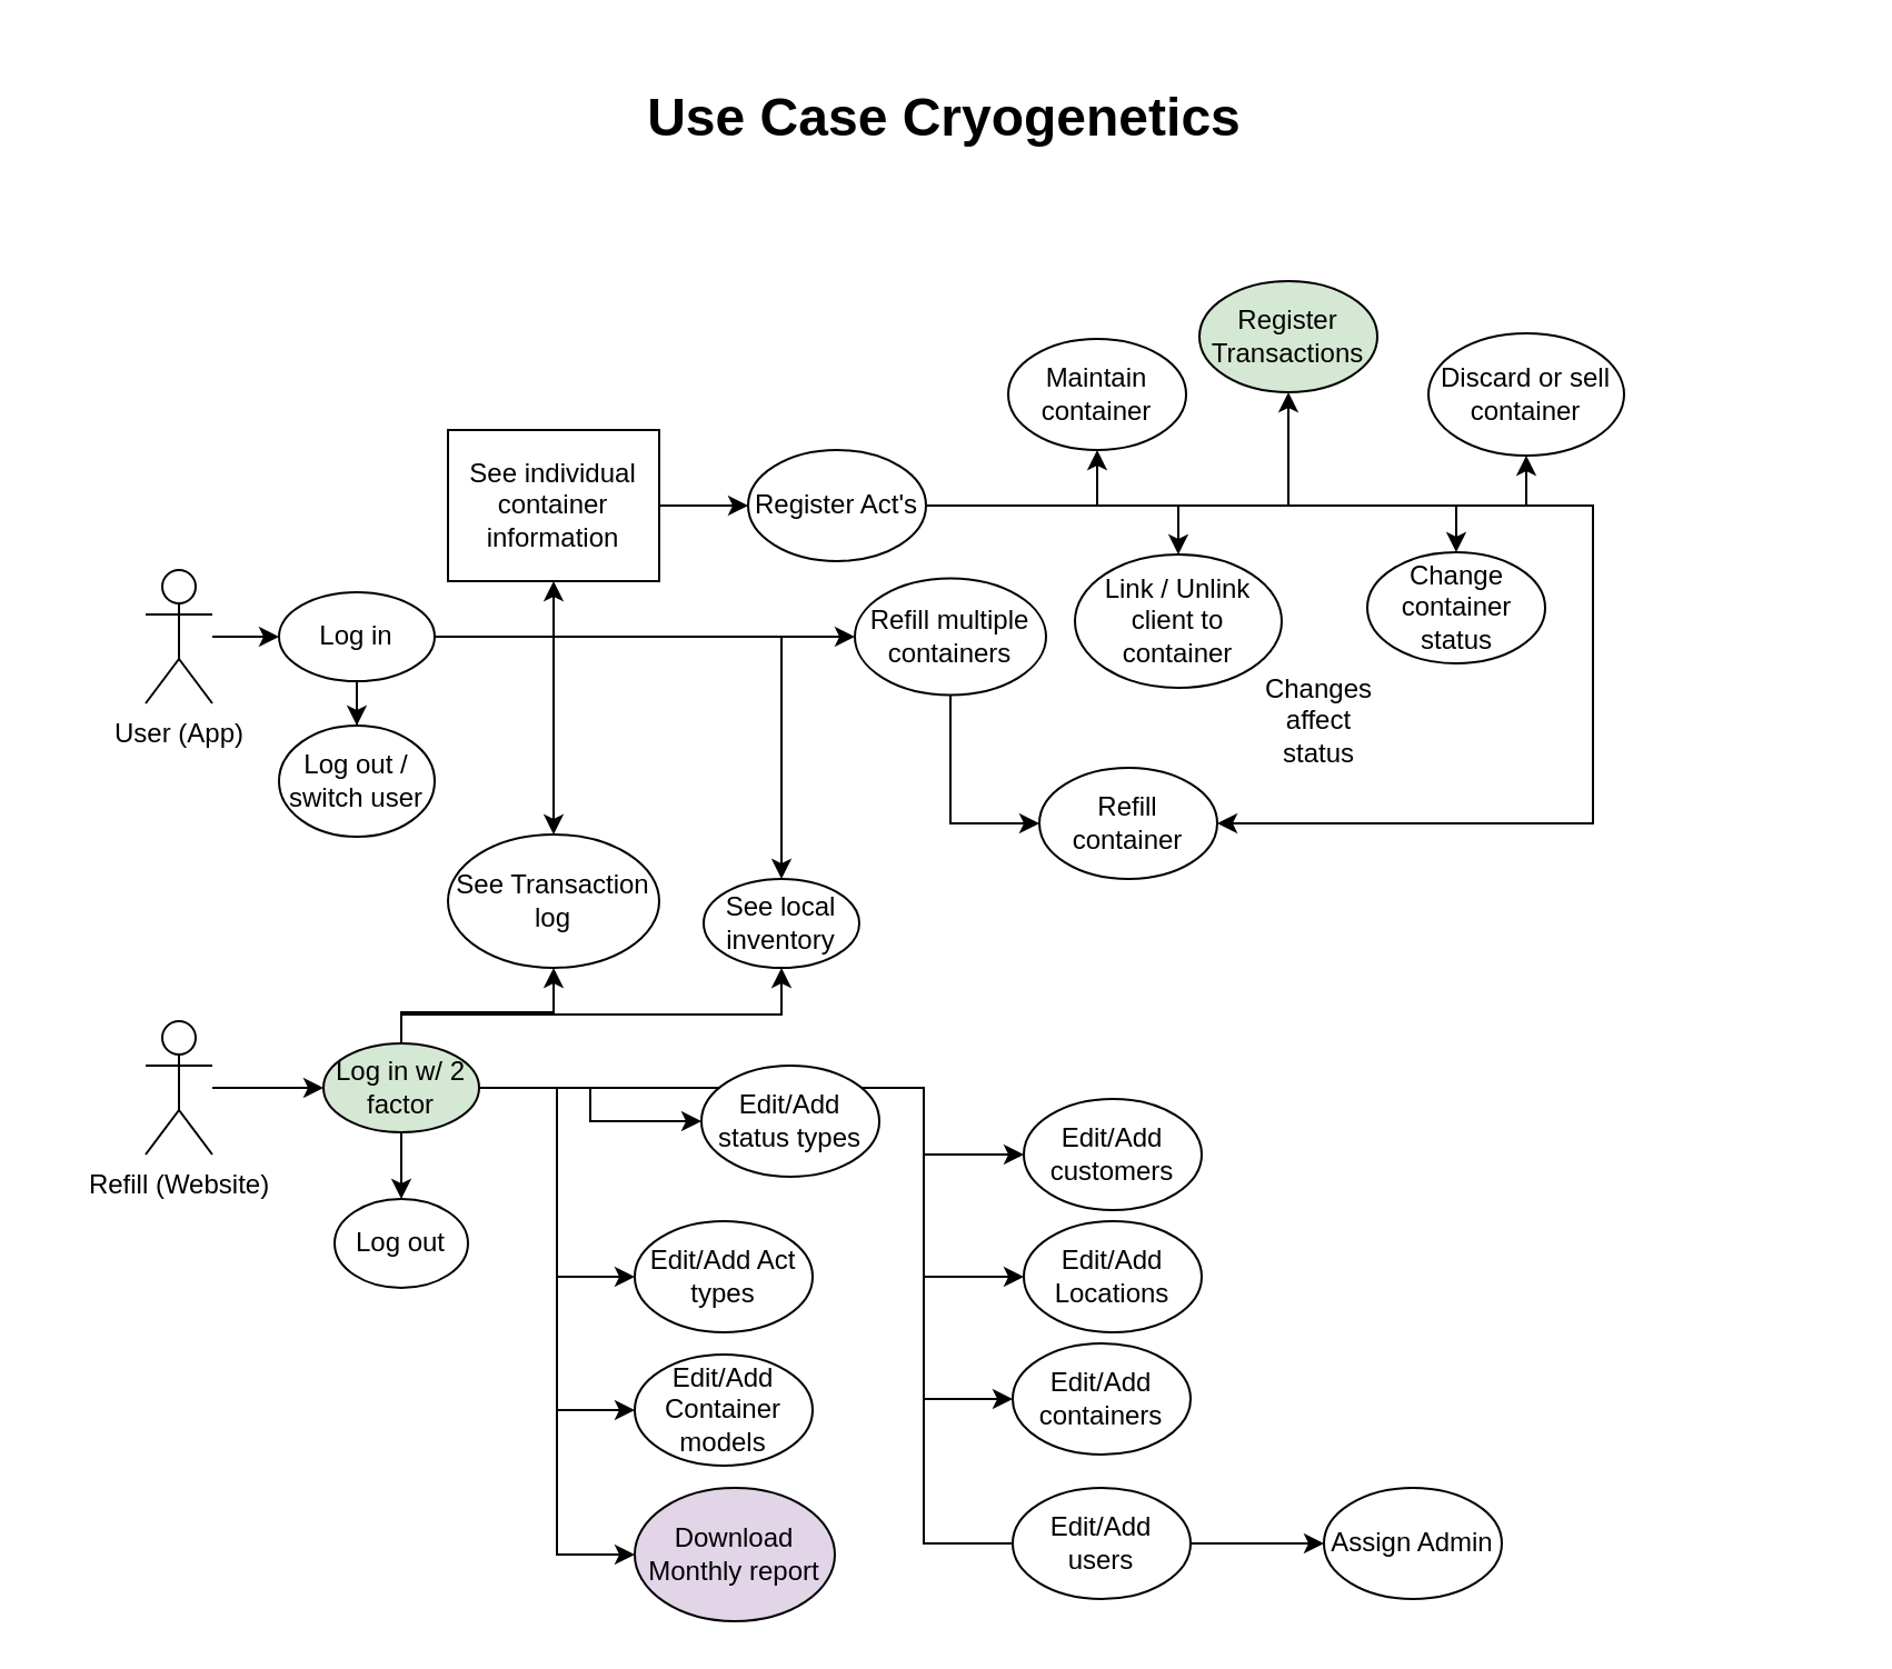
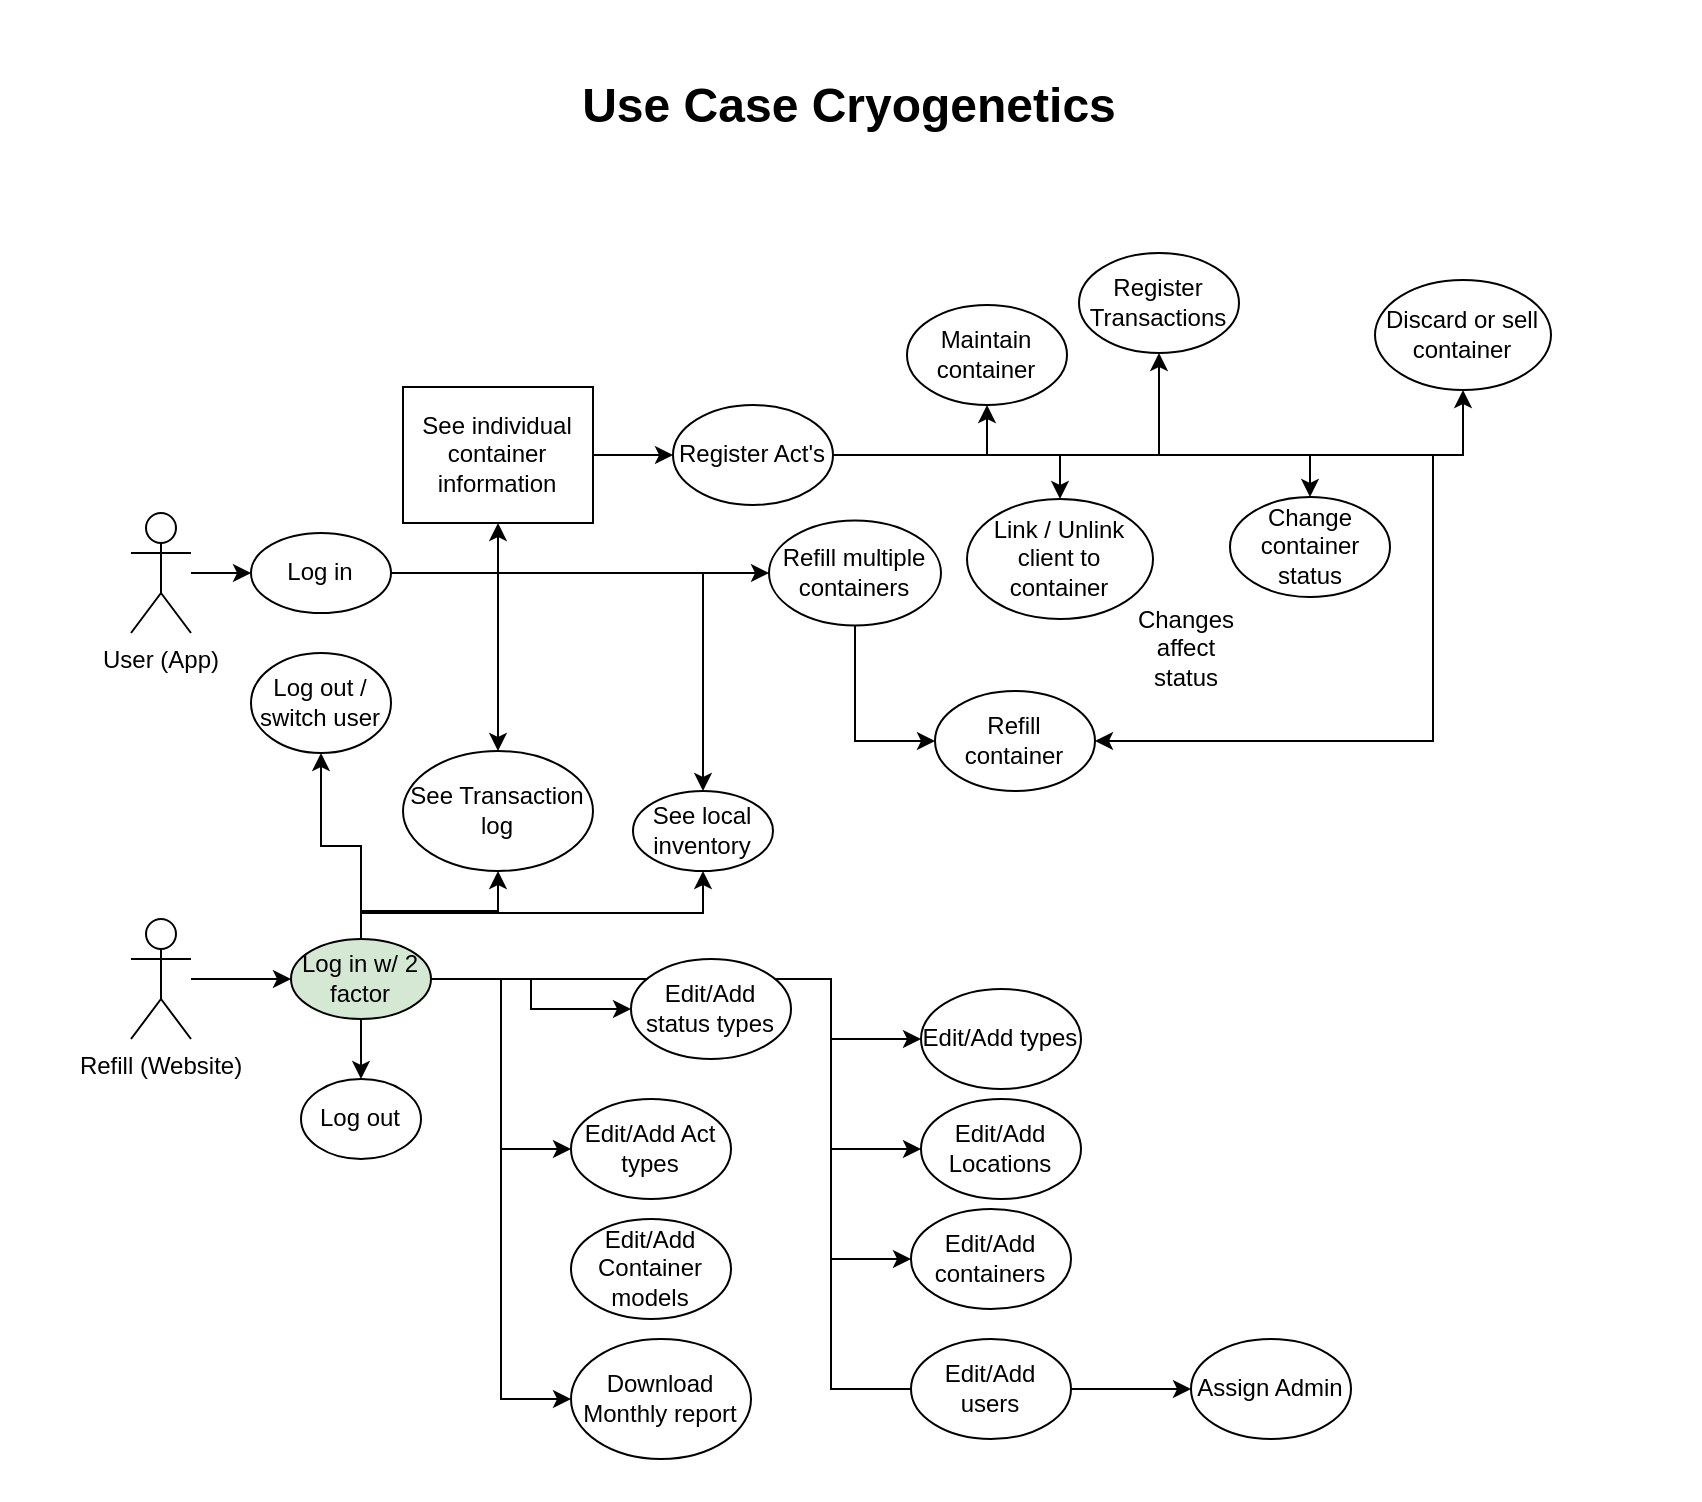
- <mxCell id="49" value="Register Transactions" style="ellipse;whiteSpace=wrap;html=1;rounded=0;fillColor=#d5e8d4;" parent="1" vertex="1"><mxGeometry x="539" y="126" width="80" height="50" as="geometry" /></mxCell>
+ <mxCell id="49" value="Register Transactions" style="ellipse;whiteSpace=wrap;html=1;rounded=0;" parent="1" vertex="1"><mxGeometry x="539" y="126" width="80" height="50" as="geometry" /></mxCell>
- <mxCell id="47" value="Discard or sell container" style="ellipse;whiteSpace=wrap;html=1;rounded=0;" parent="1" vertex="1"><mxGeometry x="642" y="149.5" width="88" height="55" as="geometry" /></mxCell>
+ <mxCell id="47" value="Discard or sell container" style="ellipse;whiteSpace=wrap;html=1;rounded=0;" parent="1" vertex="1"><mxGeometry x="687" y="139.5" width="88" height="55" as="geometry" /></mxCell>
- <mxCell id="4" style="edgeStyle=orthogonalEdgeStyle;rounded=0;orthogonalLoop=1;jettySize=auto;html=1;entryX=0.5;entryY=0;entryDx=0;entryDy=0;" parent="1" source="9" target="41" edge="1"><mxGeometry relative="1" as="geometry" /></mxCell>
- <mxCell id="40" value="Edit/Add customers" style="ellipse;whiteSpace=wrap;html=1;rounded=0;" parent="1" vertex="1"><mxGeometry x="460" y="494" width="80" height="50" as="geometry" /></mxCell>
+ <mxCell id="40" value="Edit/Add types" style="ellipse;whiteSpace=wrap;html=1;rounded=0;" parent="1" vertex="1"><mxGeometry x="460" y="494" width="80" height="50" as="geometry" /></mxCell>
- <mxCell id="22" style="edgeStyle=orthogonalEdgeStyle;rounded=0;orthogonalLoop=1;jettySize=auto;html=1;entryX=0;entryY=0.5;entryDx=0;entryDy=0;" parent="1" source="31" target="37" edge="1"><mxGeometry relative="1" as="geometry" /></mxCell>
+ <mxCell id="22" style="edgeStyle=orthogonalEdgeStyle;rounded=0;orthogonalLoop=1;jettySize=auto;html=1;" parent="1" source="31" target="41" edge="1"><mxGeometry relative="1" as="geometry" /></mxCell>
- <mxCell id="38" value="Download Monthly report" style="ellipse;whiteSpace=wrap;html=1;rounded=0;fillColor=#e1d5e7;" parent="1" vertex="1"><mxGeometry x="285" y="669" width="90" height="60" as="geometry" /></mxCell>
+ <mxCell id="38" value="Download Monthly report" style="ellipse;whiteSpace=wrap;html=1;rounded=0;" parent="1" vertex="1"><mxGeometry x="285" y="669" width="90" height="60" as="geometry" /></mxCell>
